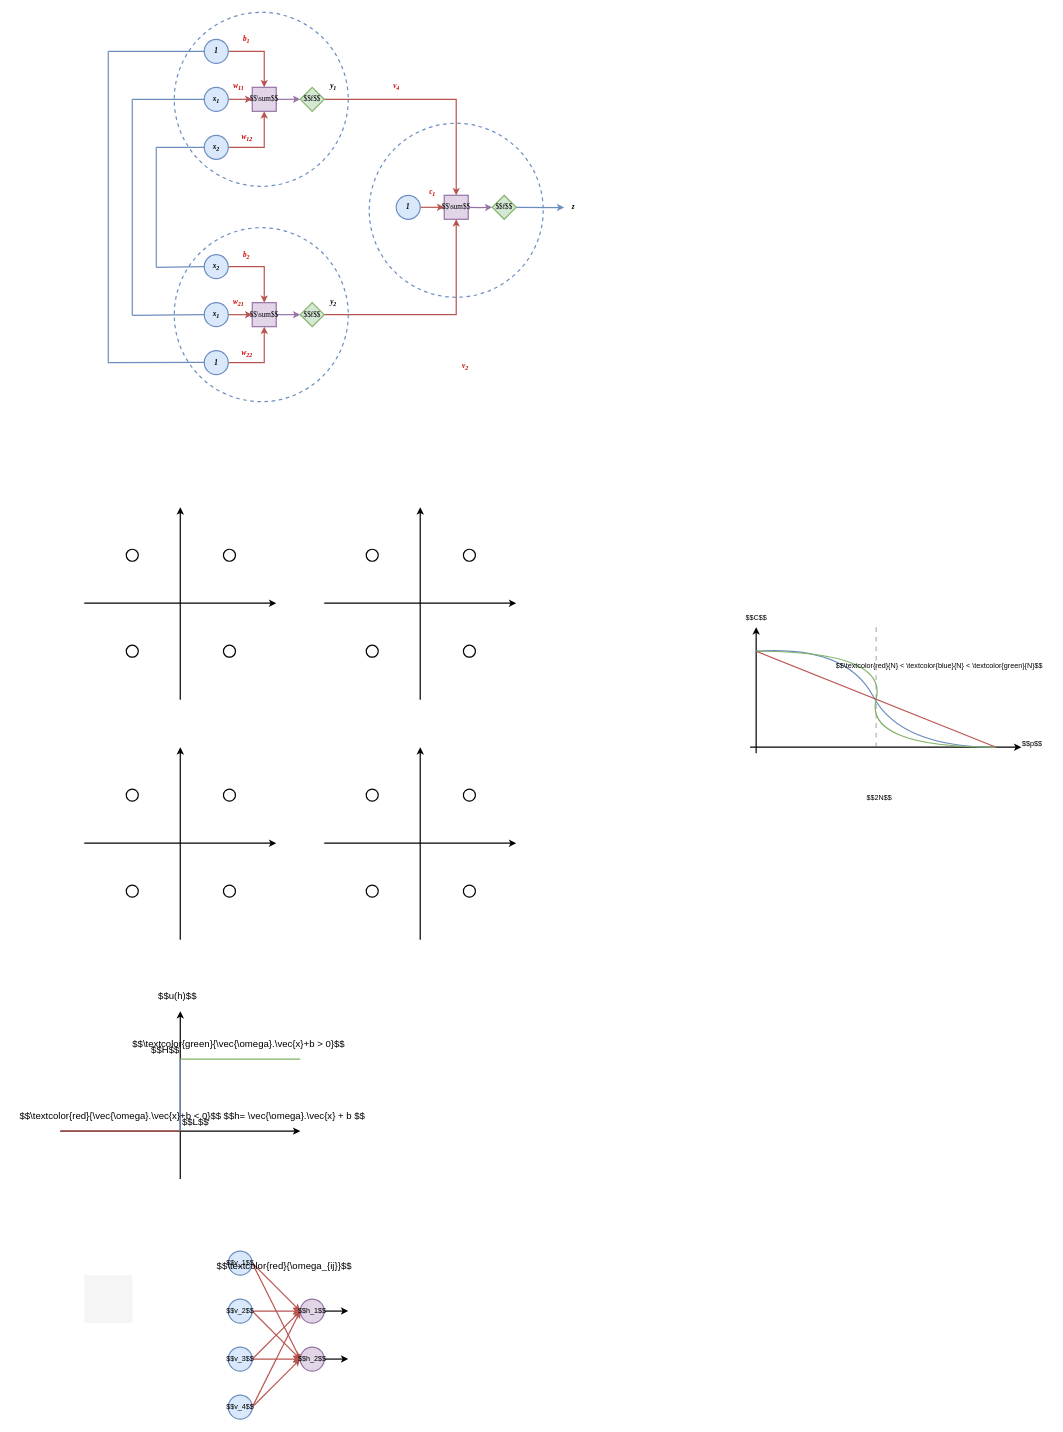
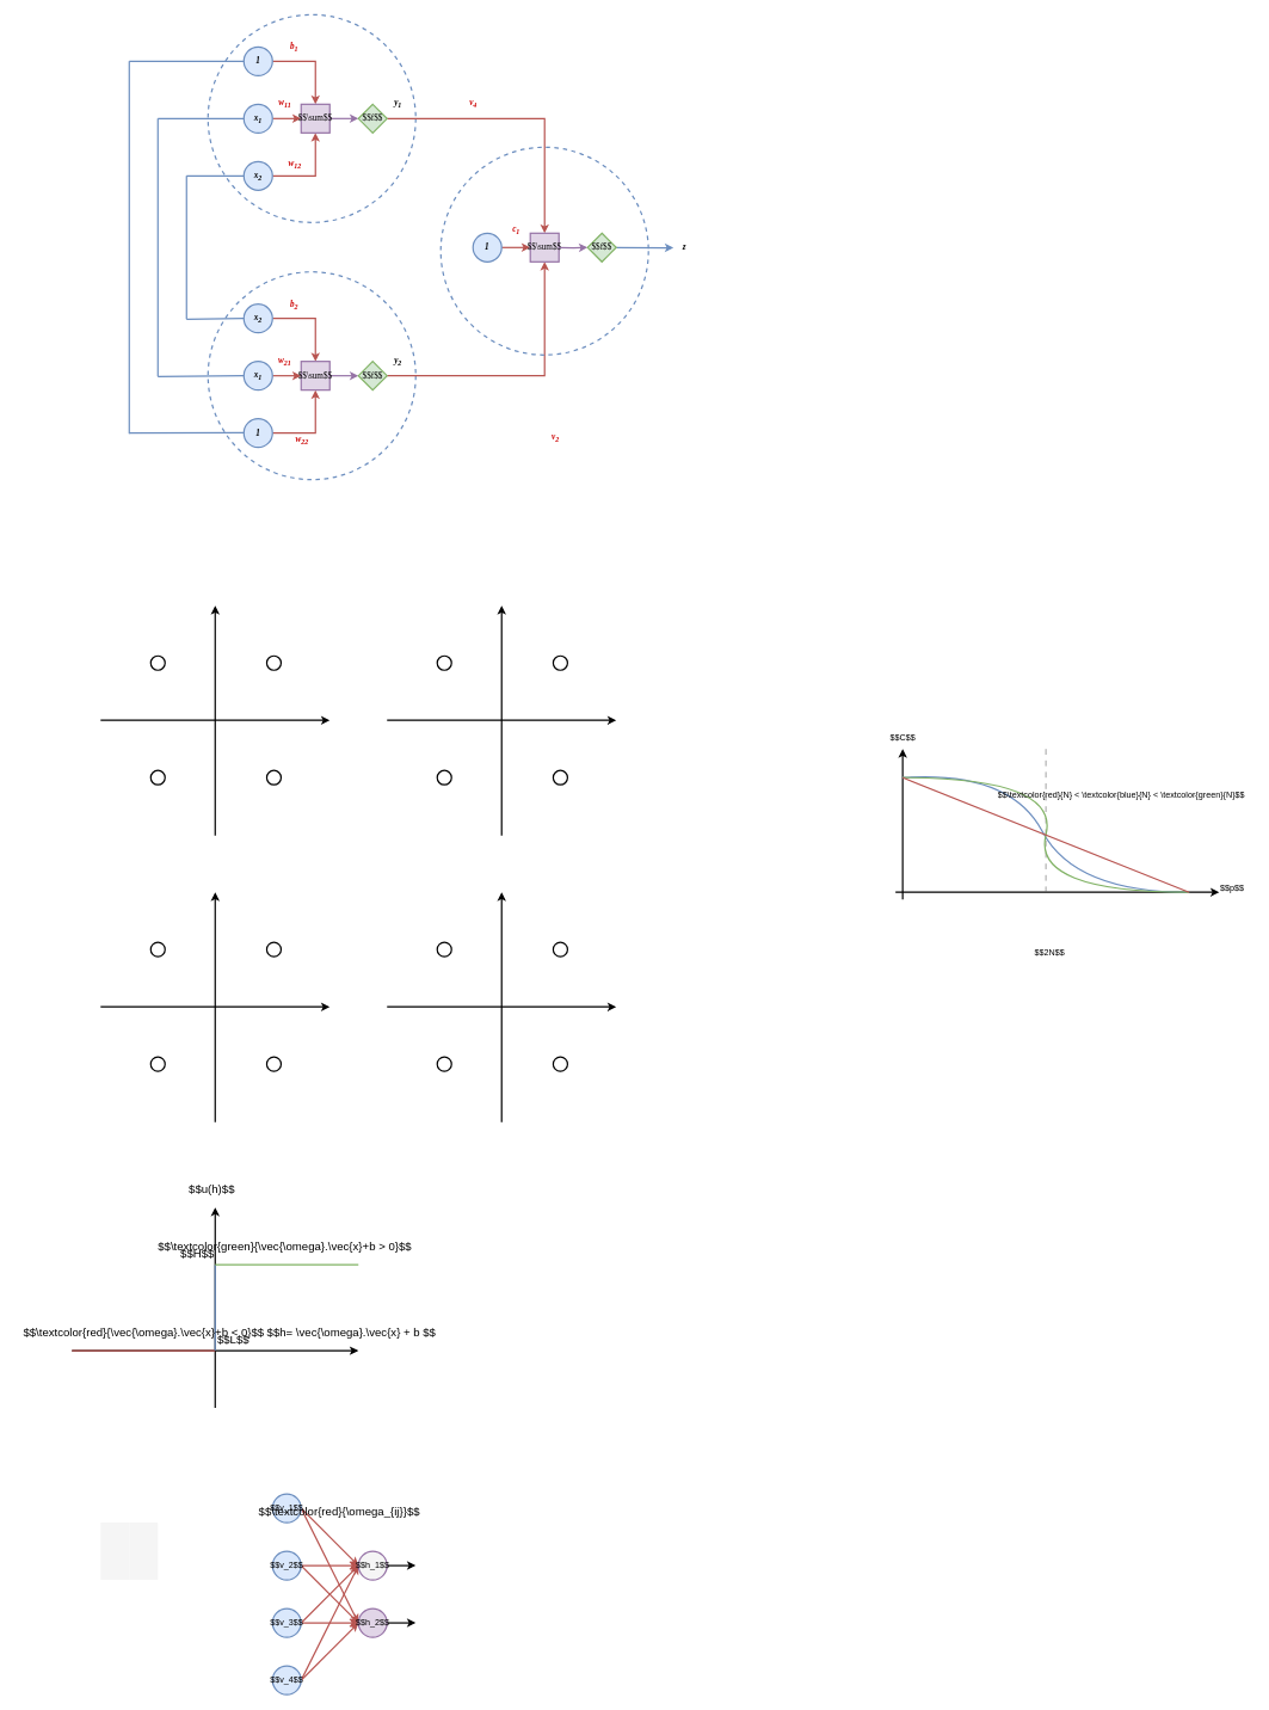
- <mxCell id="28" value="&lt;font color=&quot;#cc0000&quot;&gt;&lt;i&gt;&lt;b&gt;w&lt;sub&gt;22&lt;/sub&gt;&lt;/b&gt;&lt;/i&gt;&lt;/font&gt;" style="text;html=1;align=center;verticalAlign=middle;resizable=0;points=[];autosize=1;strokeColor=none;fillColor=none;fontFamily=Georgia;" parent="1" vertex="1"><mxGeometry x="385.5" y="573" width="50" height="30" as="geometry" /></mxCell>
+ <mxCell id="28" value="&lt;font color=&quot;#cc0000&quot;&gt;&lt;i&gt;&lt;b&gt;w&lt;sub&gt;22&lt;/sub&gt;&lt;/b&gt;&lt;/i&gt;&lt;/font&gt;" style="text;html=1;align=center;verticalAlign=middle;resizable=0;points=[];autosize=1;strokeColor=none;fillColor=none;fontFamily=Georgia;" parent="1" vertex="1"><mxGeometry x="395.5" y="598" width="50" height="30" as="geometry" /></mxCell>
- <mxCell id="110" value="$$h_1$$" style="ellipse;whiteSpace=wrap;html=1;aspect=fixed;strokeWidth=2;fillColor=#e1d5e7;strokeColor=#9673a6;" parent="1" vertex="1"><mxGeometry x="500" y="2165" width="40" height="40" as="geometry" /></mxCell>
+ <mxCell id="110" value="$$h_1$$" style="ellipse;whiteSpace=wrap;html=1;aspect=fixed;strokeWidth=2;fillColor=#f5f5f5;strokeColor=#9673a6;" parent="1" vertex="1"><mxGeometry x="500" y="2165" width="40" height="40" as="geometry" /></mxCell>
- <mxCell id="98" style="rounded=0;orthogonalLoop=1;jettySize=auto;html=1;exitX=1;exitY=0.5;exitDx=0;exitDy=0;entryX=0;entryY=0.5;entryDx=0;entryDy=0;fillColor=#f8cecc;strokeColor=#b85450;strokeWidth=2;endArrow=diamond;" parent="1" source="99" target="112" edge="1"><mxGeometry relative="1" as="geometry" /></mxCell>
+ <mxCell id="98" style="rounded=0;orthogonalLoop=1;jettySize=auto;html=1;exitX=1;exitY=0.5;exitDx=0;exitDy=0;entryX=0;entryY=0.5;entryDx=0;entryDy=0;fillColor=#f8cecc;strokeColor=#b85450;strokeWidth=2;" parent="1" source="99" target="112" edge="1"><mxGeometry relative="1" as="geometry" /></mxCell>
